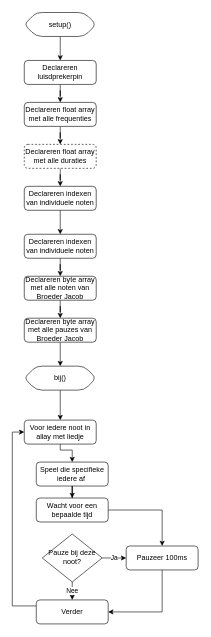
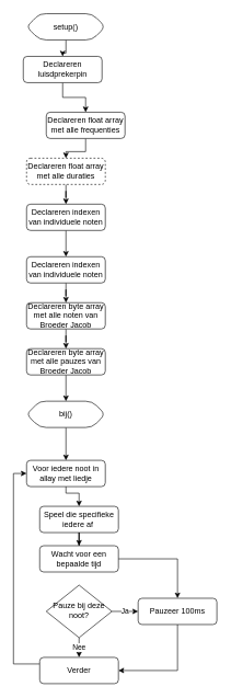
- <mxCell id="3" value="Declareren luisdprekerpin" style="rounded=1;whiteSpace=wrap;html=1;fontSize=12;glass=0;strokeWidth=1;shadow=0;" parent="1" vertex="1"><mxGeometry x="40" y="100" width="120" height="40" as="geometry" /></mxCell>
+ <mxCell id="3" value="Declareren luisdprekerpin" style="rounded=1;whiteSpace=wrap;html=1;fontSize=12;glass=0;strokeWidth=1;shadow=0;" parent="1" vertex="1"><mxGeometry x="35" y="85" width="120" height="40" as="geometry" /></mxCell>
- <mxCell id="5" value="Declareren float array met alle frequenties" style="rounded=1;whiteSpace=wrap;html=1;fontSize=12;glass=0;strokeWidth=1;shadow=0;" parent="1" vertex="1"><mxGeometry x="40" y="170" width="120" height="40" as="geometry" /></mxCell>
+ <mxCell id="5" value="Declareren float array met alle frequenties" style="rounded=1;whiteSpace=wrap;html=1;fontSize=12;glass=0;strokeWidth=1;shadow=0;" parent="1" vertex="1"><mxGeometry x="70" y="170" width="120" height="40" as="geometry" /></mxCell>
